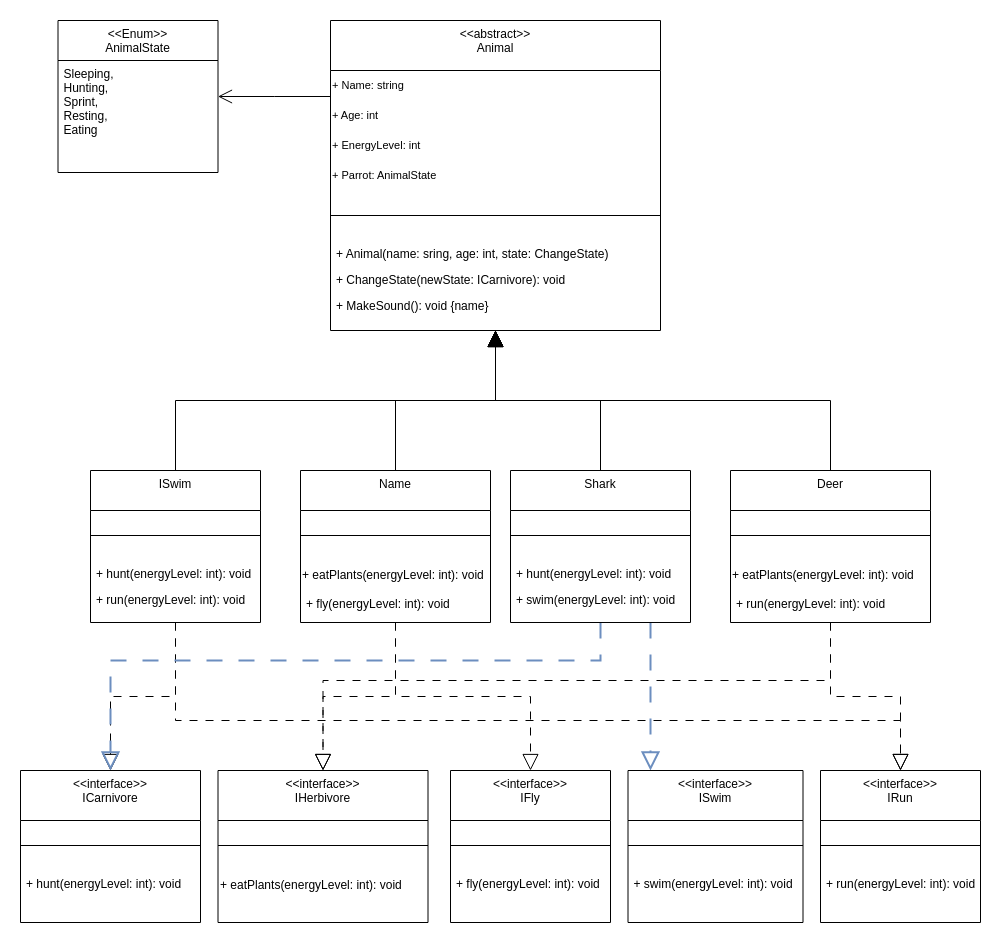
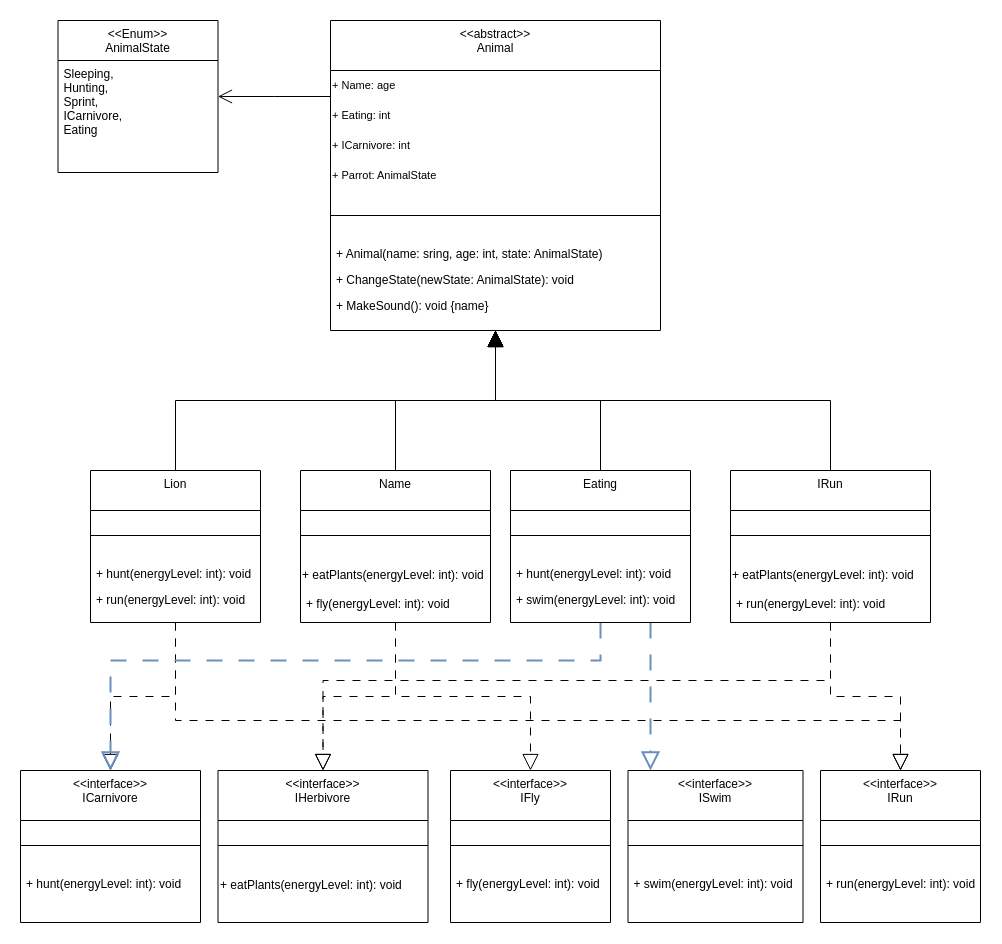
- <mxCell id="27" value="Sleeping,&#10;    Hunting,&#10;    Sprint,&#10;    Resting,&#10;    Eating" style="text;align=left;verticalAlign=top;spacingLeft=4;spacingRight=4;overflow=hidden;rotatable=0;points=[[0,0.5],[1,0.5]];portConstraint=eastwest;" parent="26" vertex="1"><mxGeometry y="40" width="160" height="90" as="geometry" /></mxCell>
+ <mxCell id="27" value="Sleeping,&#10;    Hunting,&#10;    Sprint,&#10;    ICarnivore,&#10;    Eating" style="text;align=left;verticalAlign=top;spacingLeft=4;spacingRight=4;overflow=hidden;rotatable=0;points=[[0,0.5],[1,0.5]];portConstraint=eastwest;" parent="26" vertex="1"><mxGeometry y="40" width="160" height="90" as="geometry" /></mxCell>
- <mxCell id="18" value="+ Name: string" style="text;html=1;align=left;verticalAlign=middle;resizable=0;points=[];autosize=1;strokeColor=none;fillColor=none;fontFamily=Helvetica;fontSize=11;fontColor=default;labelBackgroundColor=default;" parent="17" vertex="1"><mxGeometry y="50" width="330" height="30" as="geometry" /></mxCell>
+ <mxCell id="18" value="+ Name: age" style="text;html=1;align=left;verticalAlign=middle;resizable=0;points=[];autosize=1;strokeColor=none;fillColor=none;fontFamily=Helvetica;fontSize=11;fontColor=default;labelBackgroundColor=default;" parent="17" vertex="1"><mxGeometry y="50" width="330" height="30" as="geometry" /></mxCell>
- <mxCell id="19" value="+ Age: int" style="text;html=1;align=left;verticalAlign=middle;resizable=0;points=[];autosize=1;strokeColor=none;fillColor=none;fontFamily=Helvetica;fontSize=11;fontColor=default;labelBackgroundColor=default;" parent="17" vertex="1"><mxGeometry y="80" width="330" height="30" as="geometry" /></mxCell>
+ <mxCell id="19" value="+ Eating: int" style="text;html=1;align=left;verticalAlign=middle;resizable=0;points=[];autosize=1;strokeColor=none;fillColor=none;fontFamily=Helvetica;fontSize=11;fontColor=default;labelBackgroundColor=default;" parent="17" vertex="1"><mxGeometry y="80" width="330" height="30" as="geometry" /></mxCell>
- <mxCell id="20" value="+ EnergyLevel: int" style="text;html=1;align=left;verticalAlign=middle;resizable=0;points=[];autosize=1;strokeColor=none;fillColor=none;fontFamily=Helvetica;fontSize=11;fontColor=default;labelBackgroundColor=default;" parent="17" vertex="1"><mxGeometry y="110" width="330" height="30" as="geometry" /></mxCell>
+ <mxCell id="20" value="+ ICarnivore: int" style="text;html=1;align=left;verticalAlign=middle;resizable=0;points=[];autosize=1;strokeColor=none;fillColor=none;fontFamily=Helvetica;fontSize=11;fontColor=default;labelBackgroundColor=default;" parent="17" vertex="1"><mxGeometry y="110" width="330" height="30" as="geometry" /></mxCell>
- <mxCell id="23" value="+ Animal(name: sring, age: int, state: ChangeState)" style="text;align=left;verticalAlign=top;spacingLeft=4;spacingRight=4;overflow=hidden;rotatable=0;points=[[0,0.5],[1,0.5]];portConstraint=eastwest;" parent="17" vertex="1"><mxGeometry y="220" width="330" height="26" as="geometry" /></mxCell>
+ <mxCell id="23" value="+ Animal(name: sring, age: int, state: AnimalState)" style="text;align=left;verticalAlign=top;spacingLeft=4;spacingRight=4;overflow=hidden;rotatable=0;points=[[0,0.5],[1,0.5]];portConstraint=eastwest;" parent="17" vertex="1"><mxGeometry y="220" width="330" height="26" as="geometry" /></mxCell>
- <mxCell id="24" value="+ ChangeState(newState: ICarnivore): void" style="text;align=left;verticalAlign=top;spacingLeft=4;spacingRight=4;overflow=hidden;rotatable=0;points=[[0,0.5],[1,0.5]];portConstraint=eastwest;" parent="17" vertex="1"><mxGeometry y="246" width="330" height="26" as="geometry" /></mxCell>
+ <mxCell id="24" value="+ ChangeState(newState: AnimalState): void" style="text;align=left;verticalAlign=top;spacingLeft=4;spacingRight=4;overflow=hidden;rotatable=0;points=[[0,0.5],[1,0.5]];portConstraint=eastwest;" parent="17" vertex="1"><mxGeometry y="246" width="330" height="26" as="geometry" /></mxCell>
- <mxCell id="5" value="ISwim" style="swimlane;fontStyle=0;align=center;verticalAlign=top;childLayout=stackLayout;horizontal=1;startSize=40;horizontalStack=0;resizeParent=1;resizeLast=0;collapsible=1;marginBottom=0;rounded=0;shadow=0;strokeWidth=1;" parent="1" vertex="1"><mxGeometry x="90" y="470" width="170" height="152" as="geometry"><mxRectangle x="230" y="140" width="160" height="26" as="alternateBounds" /></mxGeometry></mxCell>
+ <mxCell id="5" value="Lion" style="swimlane;fontStyle=0;align=center;verticalAlign=top;childLayout=stackLayout;horizontal=1;startSize=40;horizontalStack=0;resizeParent=1;resizeLast=0;collapsible=1;marginBottom=0;rounded=0;shadow=0;strokeWidth=1;" parent="1" vertex="1"><mxGeometry x="90" y="470" width="170" height="152" as="geometry"><mxRectangle x="230" y="140" width="160" height="26" as="alternateBounds" /></mxGeometry></mxCell>
- <mxCell id="31" value="Shark" style="swimlane;fontStyle=0;align=center;verticalAlign=top;childLayout=stackLayout;horizontal=1;startSize=40;horizontalStack=0;resizeParent=1;resizeLast=0;collapsible=1;marginBottom=0;rounded=0;shadow=0;strokeWidth=1;" parent="1" vertex="1"><mxGeometry x="510" y="470" width="180" height="152" as="geometry"><mxRectangle x="230" y="140" width="160" height="26" as="alternateBounds" /></mxGeometry></mxCell>
+ <mxCell id="31" value="Eating" style="swimlane;fontStyle=0;align=center;verticalAlign=top;childLayout=stackLayout;horizontal=1;startSize=40;horizontalStack=0;resizeParent=1;resizeLast=0;collapsible=1;marginBottom=0;rounded=0;shadow=0;strokeWidth=1;" parent="1" vertex="1"><mxGeometry x="510" y="470" width="180" height="152" as="geometry"><mxRectangle x="230" y="140" width="160" height="26" as="alternateBounds" /></mxGeometry></mxCell>
- <mxCell id="38" value="Deer" style="swimlane;fontStyle=0;align=center;verticalAlign=top;childLayout=stackLayout;horizontal=1;startSize=40;horizontalStack=0;resizeParent=1;resizeLast=0;collapsible=1;marginBottom=0;rounded=0;shadow=0;strokeWidth=1;" parent="1" vertex="1"><mxGeometry x="730" y="470" width="200" height="152" as="geometry"><mxRectangle x="230" y="140" width="160" height="26" as="alternateBounds" /></mxGeometry></mxCell>
+ <mxCell id="38" value="IRun" style="swimlane;fontStyle=0;align=center;verticalAlign=top;childLayout=stackLayout;horizontal=1;startSize=40;horizontalStack=0;resizeParent=1;resizeLast=0;collapsible=1;marginBottom=0;rounded=0;shadow=0;strokeWidth=1;" parent="1" vertex="1"><mxGeometry x="730" y="470" width="200" height="152" as="geometry"><mxRectangle x="230" y="140" width="160" height="26" as="alternateBounds" /></mxGeometry></mxCell>
